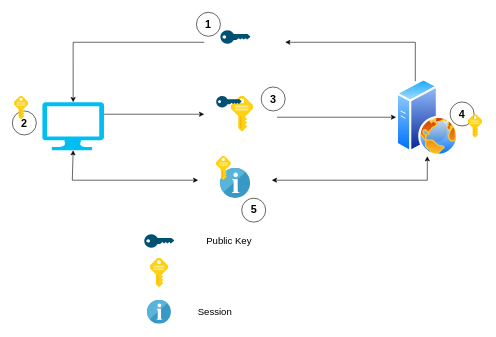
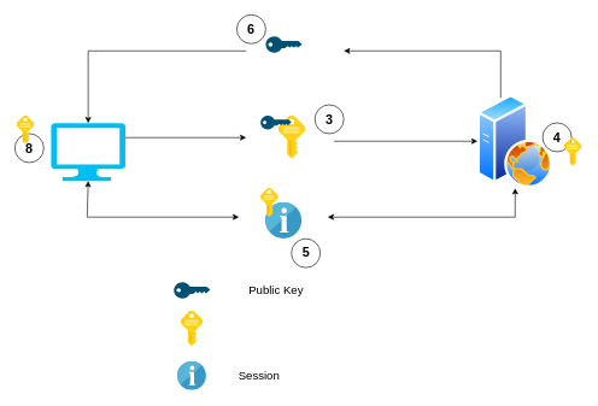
- <mxCell id="18" value="&lt;span style=&quot;font-size: 18px;&quot;&gt;&lt;b&gt;1&lt;/b&gt;&lt;/span&gt;" style="ellipse;whiteSpace=wrap;html=1;aspect=fixed;fontSize=16;fillColor=none;" parent="1" vertex="1"><mxGeometry x="327" y="20" width="40" height="40" as="geometry" /></mxCell>
+ <mxCell id="18" value="&lt;span style=&quot;font-size: 18px;&quot;&gt;&lt;b&gt;6&lt;/b&gt;&lt;/span&gt;" style="ellipse;whiteSpace=wrap;html=1;aspect=fixed;fontSize=16;fillColor=none;" parent="1" vertex="1"><mxGeometry x="327" y="20" width="40" height="40" as="geometry" /></mxCell>
- <mxCell id="19" value="&lt;span style=&quot;font-size: 18px;&quot;&gt;&lt;b&gt;2&lt;/b&gt;&lt;/span&gt;" style="ellipse;whiteSpace=wrap;html=1;aspect=fixed;fontSize=16;fillColor=none;" parent="1" vertex="1"><mxGeometry x="20" y="184.57" width="40" height="40" as="geometry" /></mxCell>
+ <mxCell id="19" value="&lt;span style=&quot;font-size: 18px;&quot;&gt;&lt;b&gt;8&lt;/b&gt;&lt;/span&gt;" style="ellipse;whiteSpace=wrap;html=1;aspect=fixed;fontSize=16;fillColor=none;" parent="1" vertex="1"><mxGeometry x="20" y="184.57" width="40" height="40" as="geometry" /></mxCell>
